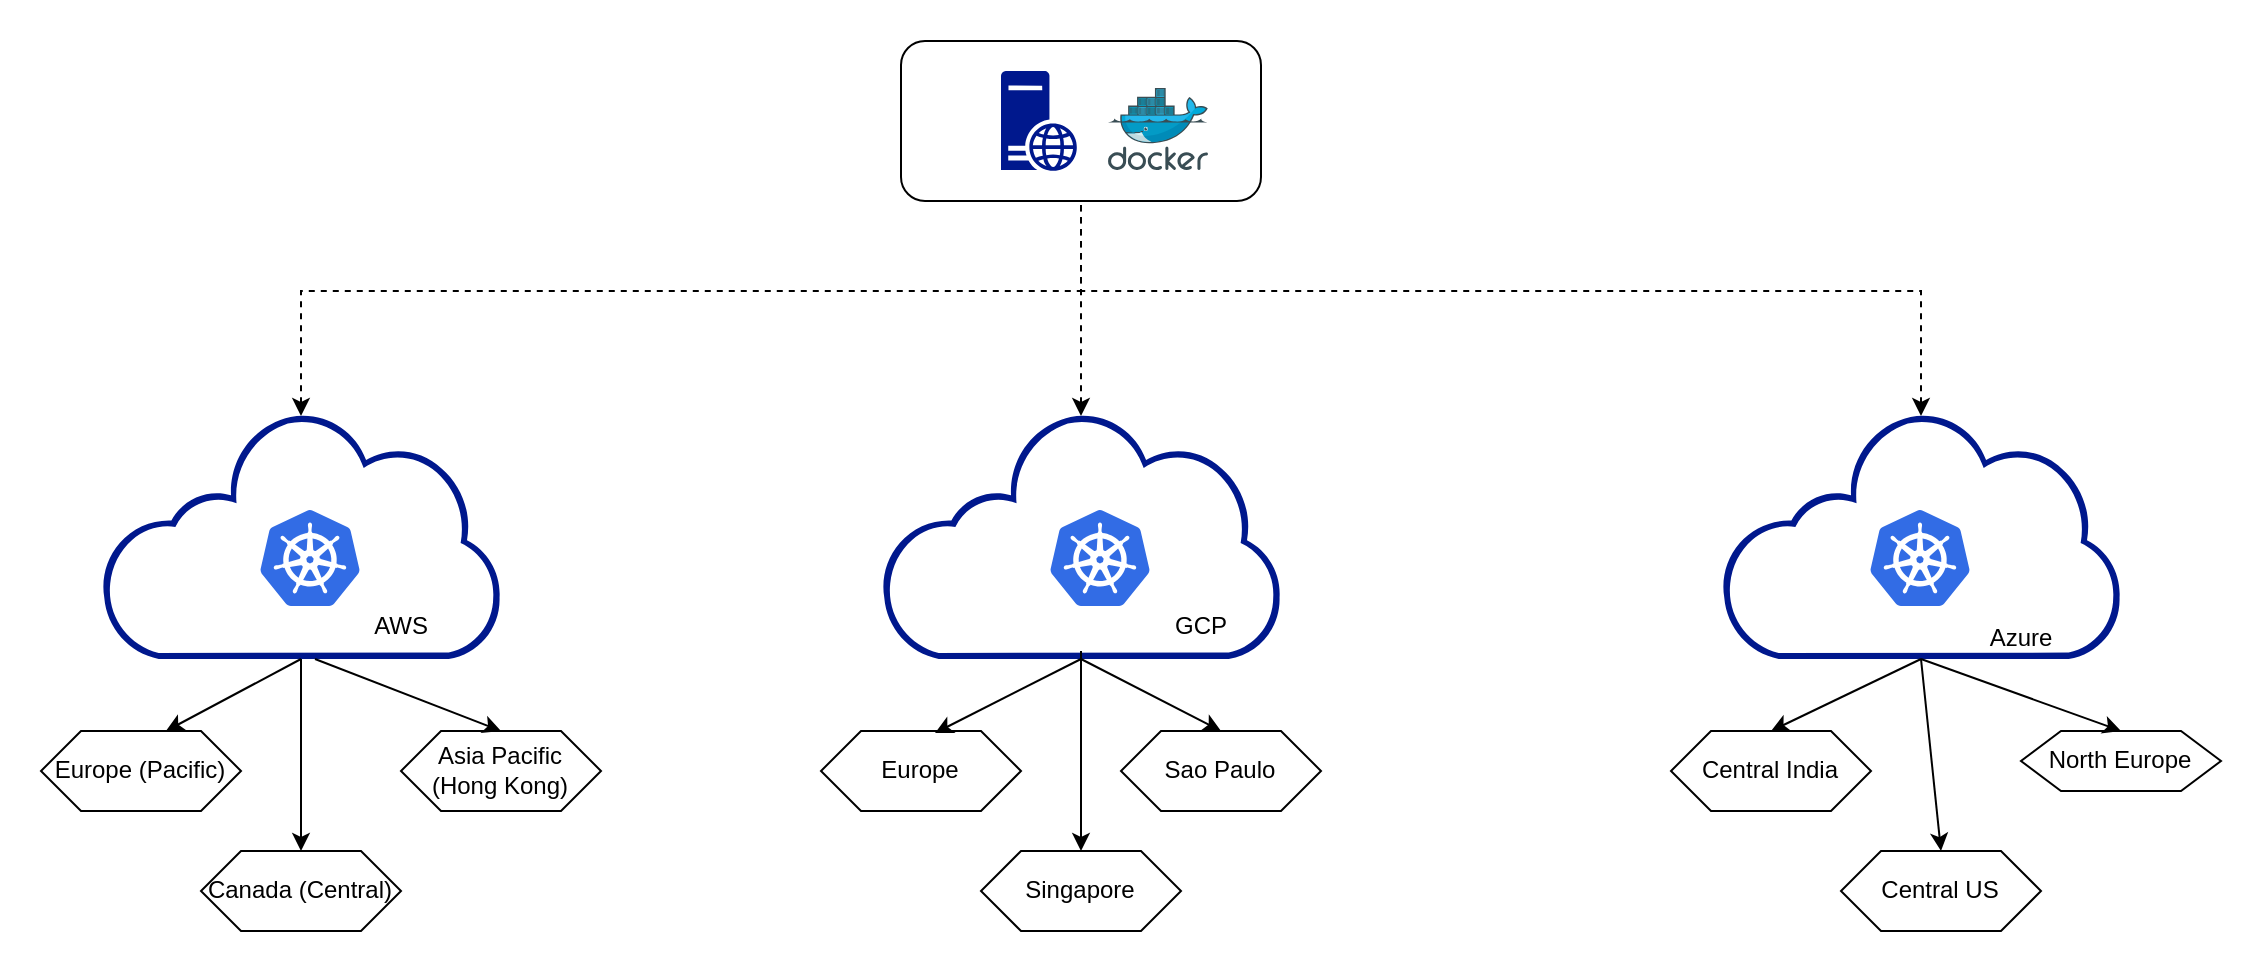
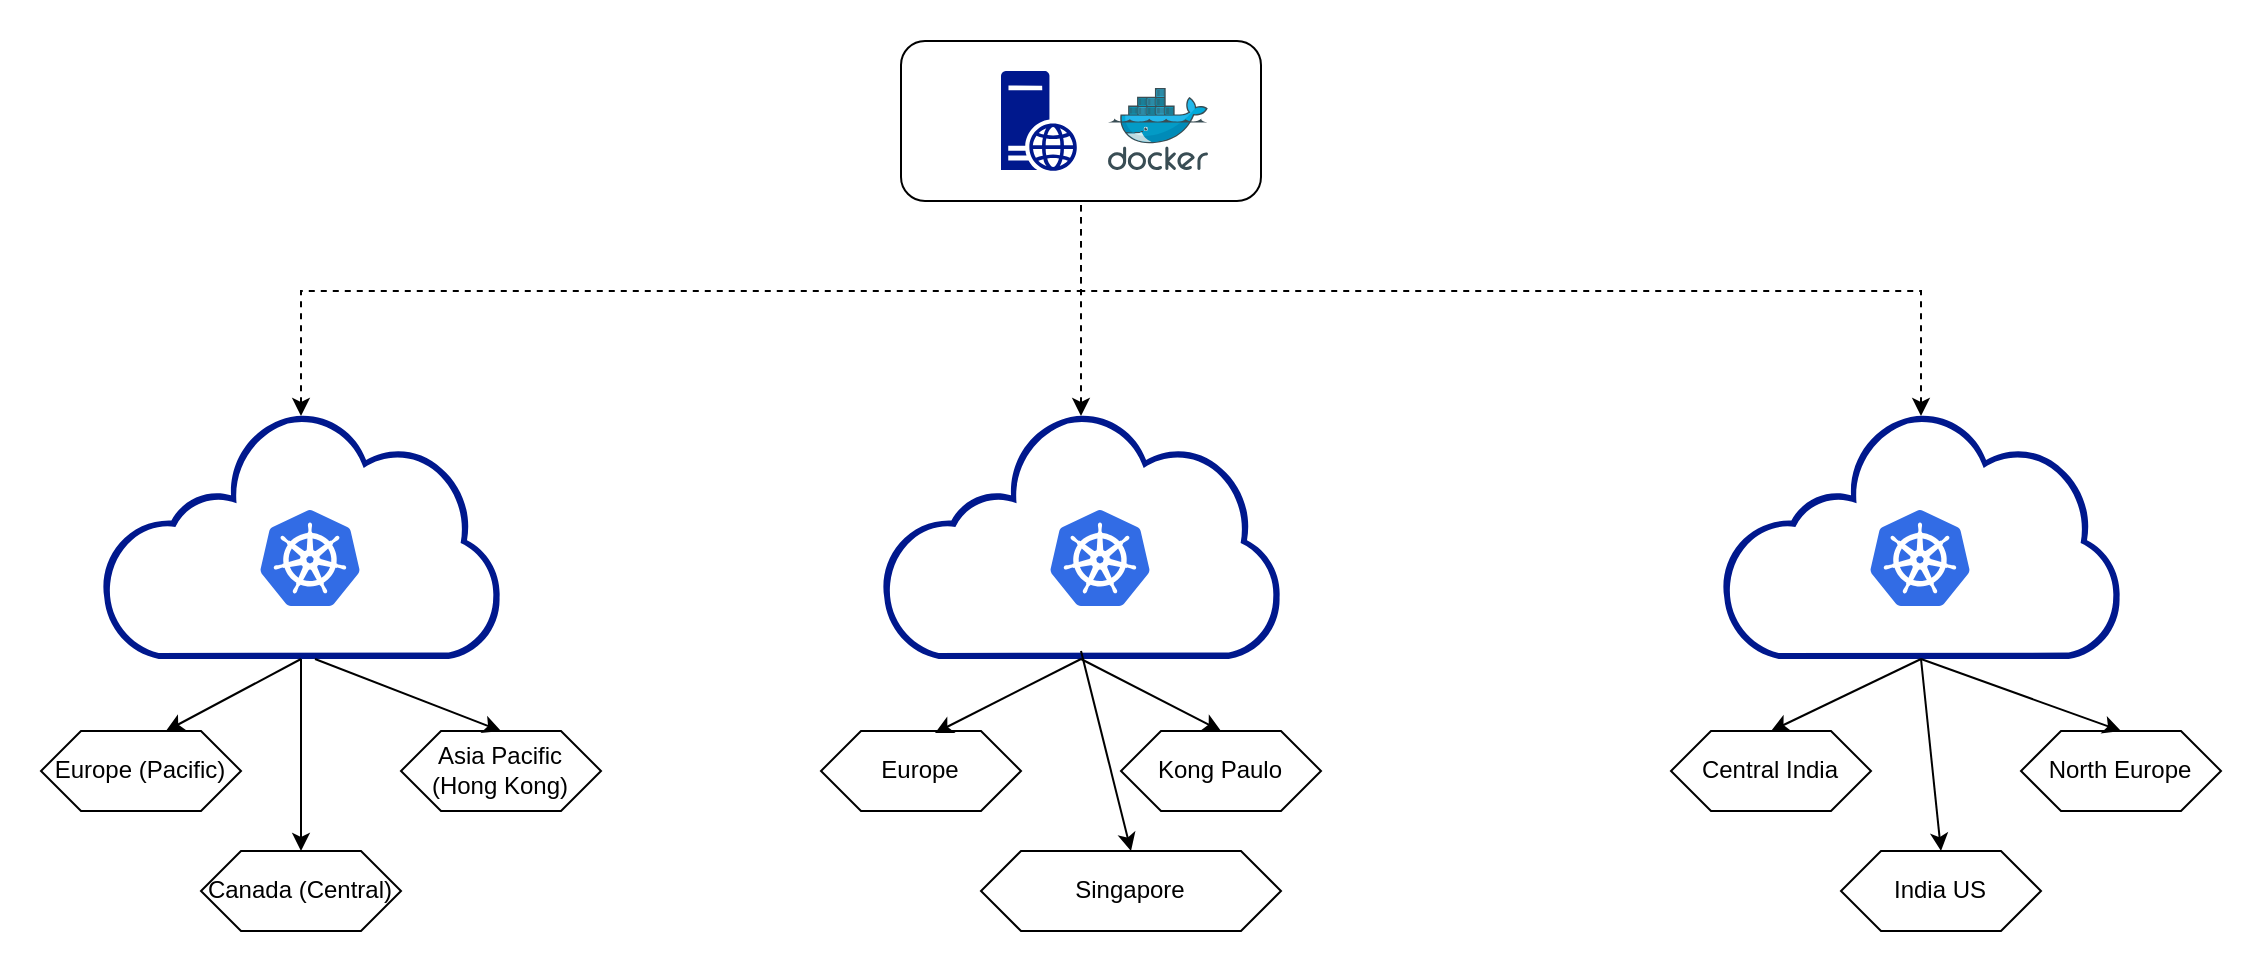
- <mxCell id="14" value="AWS" style="text;html=1;align=center;verticalAlign=middle;resizable=0;points=[];autosize=1;strokeColor=none;fillColor=none;" vertex="1" parent="1"><mxGeometry x="180" y="303" width="40" height="20" as="geometry" /></mxCell>
- <mxCell id="15" value="GCP" style="text;html=1;align=center;verticalAlign=middle;resizable=0;points=[];autosize=1;strokeColor=none;fillColor=none;" vertex="1" parent="1"><mxGeometry x="580" y="303" width="40" height="20" as="geometry" /></mxCell>
- <mxCell id="16" value="Azure" style="text;html=1;align=center;verticalAlign=middle;resizable=0;points=[];autosize=1;strokeColor=none;fillColor=none;" vertex="1" parent="1"><mxGeometry x="985" y="309" width="50" height="20" as="geometry" /></mxCell>
- <mxCell id="17" value="North Europe" style="shape=hexagon;perimeter=hexagonPerimeter2;whiteSpace=wrap;html=1;fixedSize=1;fillColor=none;" vertex="1" parent="1"><mxGeometry x="1010" y="365" width="100" height="30" as="geometry" /></mxCell>
+ <mxCell id="17" value="North Europe" style="shape=hexagon;perimeter=hexagonPerimeter2;whiteSpace=wrap;html=1;fixedSize=1;fillColor=none;" vertex="1" parent="1"><mxGeometry x="1010" y="365" width="100" height="40" as="geometry" /></mxCell>
- <mxCell id="20" value="Sao Paulo" style="shape=hexagon;perimeter=hexagonPerimeter2;whiteSpace=wrap;html=1;fixedSize=1;fillColor=none;" vertex="1" parent="1"><mxGeometry x="560" y="365" width="100" height="40" as="geometry" /></mxCell>
+ <mxCell id="20" value="Kong Paulo" style="shape=hexagon;perimeter=hexagonPerimeter2;whiteSpace=wrap;html=1;fixedSize=1;fillColor=none;" vertex="1" parent="1"><mxGeometry x="560" y="365" width="100" height="40" as="geometry" /></mxCell>
- <mxCell id="19" value="Singapore" style="shape=hexagon;perimeter=hexagonPerimeter2;whiteSpace=wrap;html=1;fixedSize=1;fillColor=none;" vertex="1" parent="1"><mxGeometry x="490" y="425" width="100" height="40" as="geometry" /></mxCell>
+ <mxCell id="19" value="Singapore" style="shape=hexagon;perimeter=hexagonPerimeter2;whiteSpace=wrap;html=1;fixedSize=1;fillColor=none;" vertex="1" parent="1"><mxGeometry x="490" y="425" width="150" height="40" as="geometry" /></mxCell>
- <mxCell id="21" value="Central US" style="shape=hexagon;perimeter=hexagonPerimeter2;whiteSpace=wrap;html=1;fixedSize=1;fillColor=none;" vertex="1" parent="1"><mxGeometry x="920" y="425" width="100" height="40" as="geometry" /></mxCell>
+ <mxCell id="21" value="India US" style="shape=hexagon;perimeter=hexagonPerimeter2;whiteSpace=wrap;html=1;fixedSize=1;fillColor=none;" vertex="1" parent="1"><mxGeometry x="920" y="425" width="100" height="40" as="geometry" /></mxCell>
